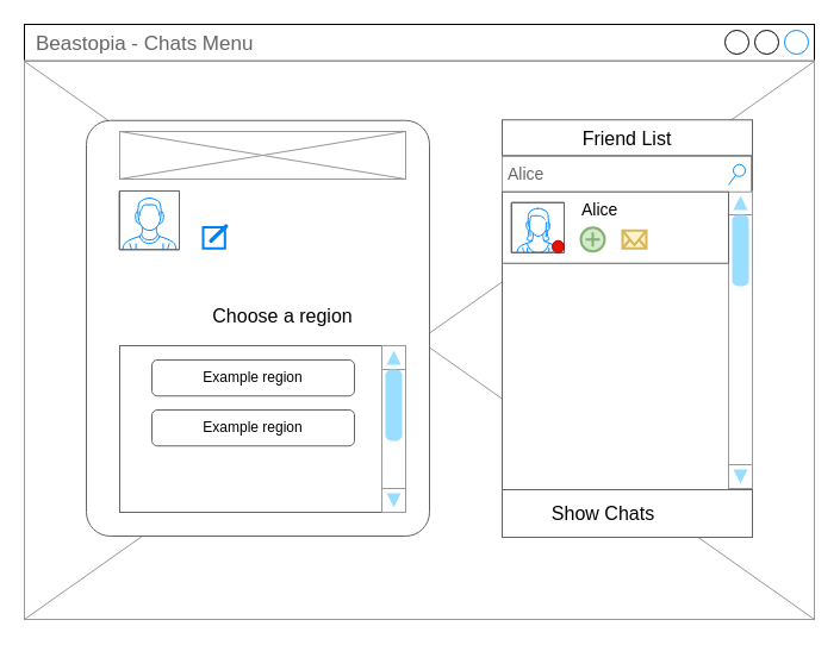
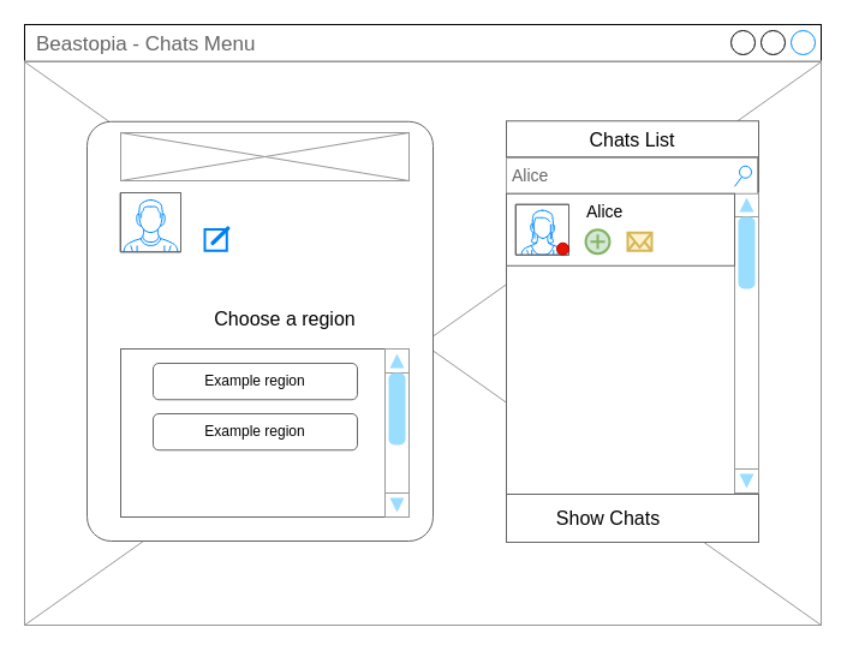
- <mxCell id="25" value="Friend List" style="text;html=1;strokeColor=none;fillColor=none;align=center;verticalAlign=middle;whiteSpace=wrap;rounded=0;fontSize=16;" vertex="1" parent="1"><mxGeometry x="453.5" y="100.75" width="144" height="30" as="geometry" /></mxCell>
+ <mxCell id="25" value="Chats List" style="text;html=1;strokeColor=none;fillColor=none;align=center;verticalAlign=middle;whiteSpace=wrap;rounded=0;fontSize=16;" vertex="1" parent="1"><mxGeometry x="453.5" y="100.75" width="144" height="30" as="geometry" /></mxCell>
